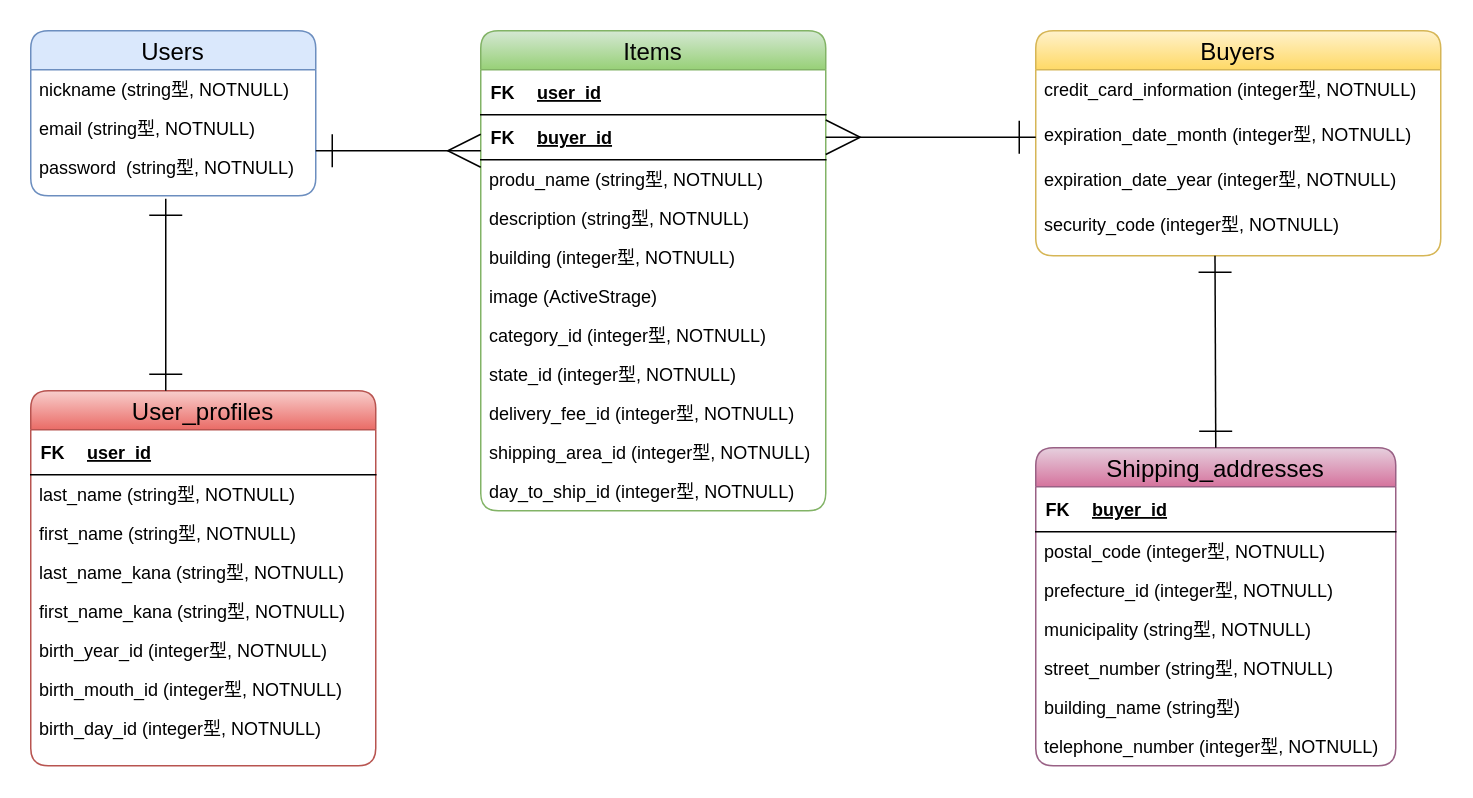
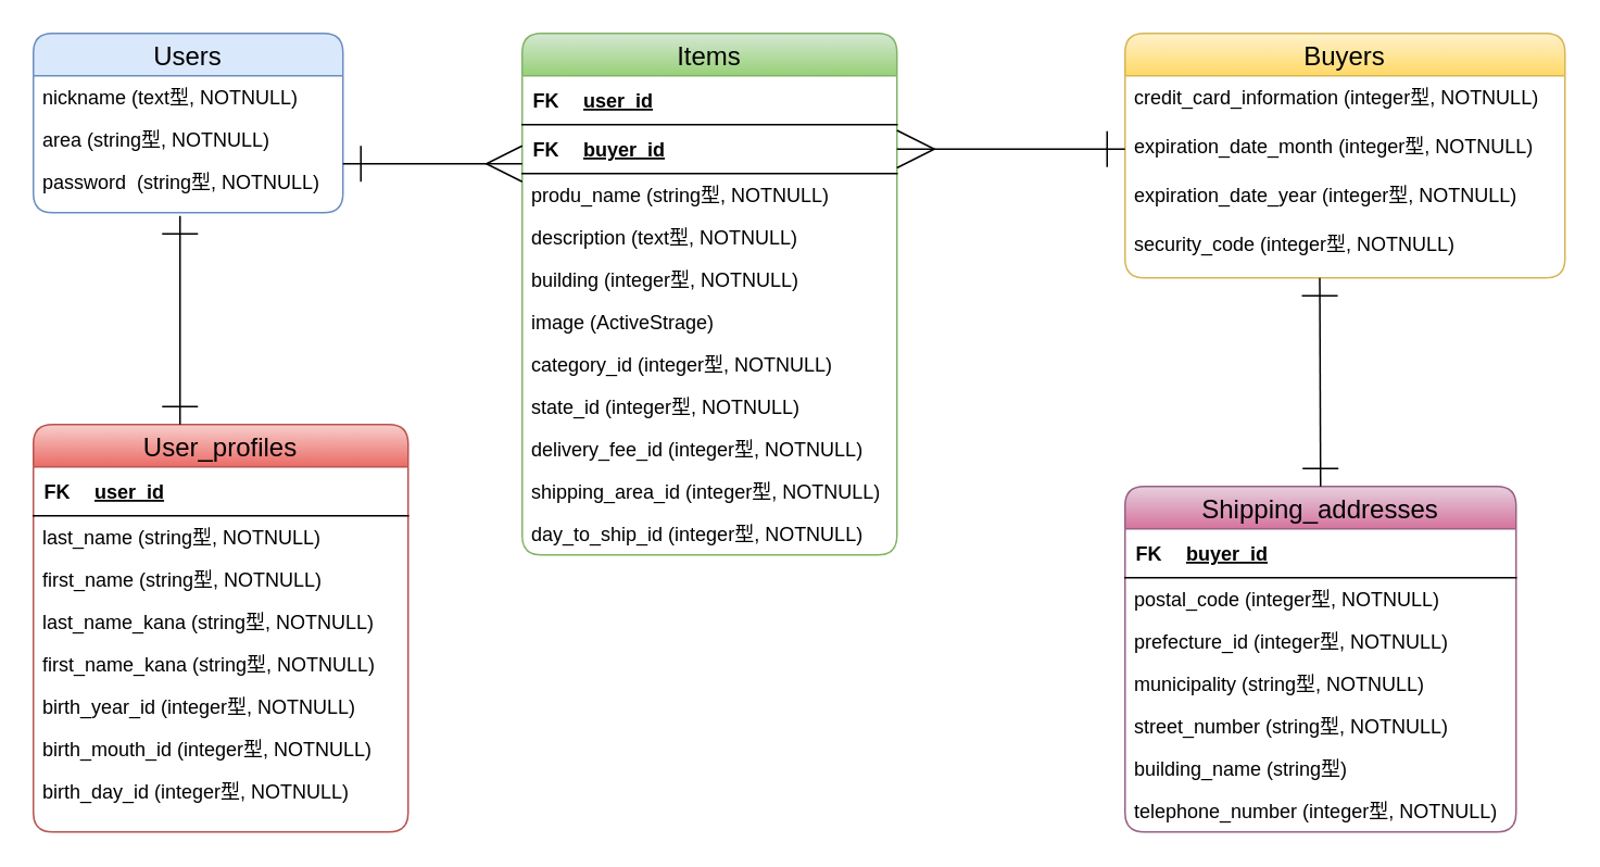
- <mxCell id="19" value="nickname (string型, NOTNULL)" style="text;strokeColor=none;fillColor=none;align=left;verticalAlign=top;spacingLeft=4;spacingRight=4;overflow=hidden;rotatable=0;points=[[0,0.5],[1,0.5]];portConstraint=eastwest;" parent="18" vertex="1"><mxGeometry y="26" width="190" height="26" as="geometry" /></mxCell>
+ <mxCell id="19" value="nickname (text型, NOTNULL)" style="text;strokeColor=none;fillColor=none;align=left;verticalAlign=top;spacingLeft=4;spacingRight=4;overflow=hidden;rotatable=0;points=[[0,0.5],[1,0.5]];portConstraint=eastwest;" parent="18" vertex="1"><mxGeometry y="26" width="190" height="26" as="geometry" /></mxCell>
- <mxCell id="20" value="email (string型, NOTNULL)" style="text;strokeColor=none;fillColor=none;align=left;verticalAlign=top;spacingLeft=4;spacingRight=4;overflow=hidden;rotatable=0;points=[[0,0.5],[1,0.5]];portConstraint=eastwest;" parent="18" vertex="1"><mxGeometry y="52" width="190" height="26" as="geometry" /></mxCell>
+ <mxCell id="20" value="area (string型, NOTNULL)" style="text;strokeColor=none;fillColor=none;align=left;verticalAlign=top;spacingLeft=4;spacingRight=4;overflow=hidden;rotatable=0;points=[[0,0.5],[1,0.5]];portConstraint=eastwest;" parent="18" vertex="1"><mxGeometry y="52" width="190" height="26" as="geometry" /></mxCell>
- <mxCell id="10" value="description (string型, NOTNULL)" style="text;strokeColor=none;fillColor=none;align=left;verticalAlign=top;spacingLeft=4;spacingRight=4;overflow=hidden;rotatable=0;points=[[0,0.5],[1,0.5]];portConstraint=eastwest;" parent="2" vertex="1"><mxGeometry y="112" width="230" height="26" as="geometry" /></mxCell>
+ <mxCell id="10" value="description (text型, NOTNULL)" style="text;strokeColor=none;fillColor=none;align=left;verticalAlign=top;spacingLeft=4;spacingRight=4;overflow=hidden;rotatable=0;points=[[0,0.5],[1,0.5]];portConstraint=eastwest;" parent="2" vertex="1"><mxGeometry y="112" width="230" height="26" as="geometry" /></mxCell>
